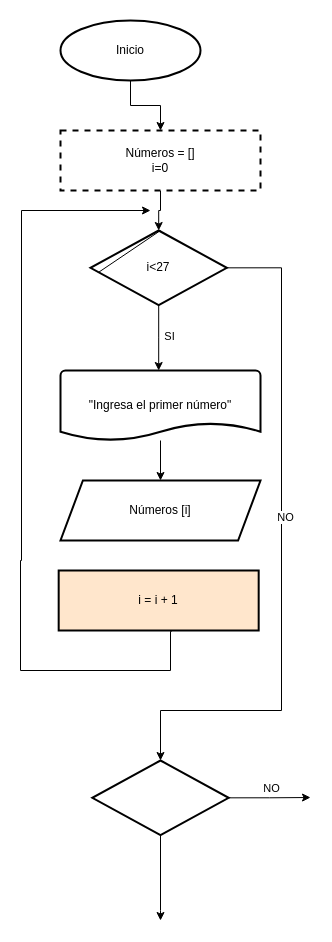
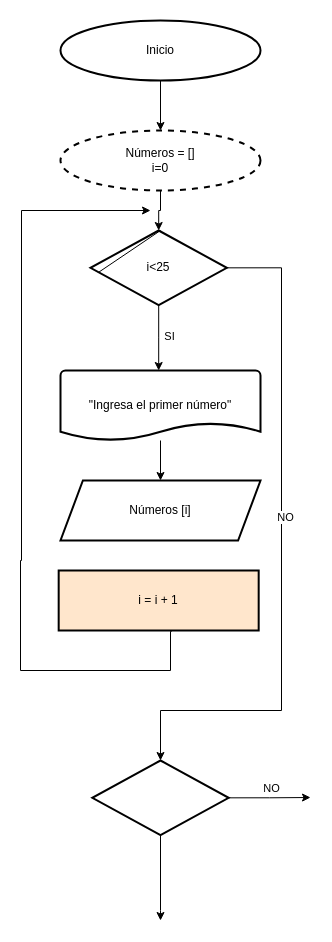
- <mxCell id="3" value="Inicio" style="strokeWidth=2;html=1;shape=mxgraph.flowchart.start_1;whiteSpace=wrap;" vertex="1" parent="1"><mxGeometry x="60" y="20" width="140" height="60" as="geometry" /></mxCell>
+ <mxCell id="3" value="Inicio" style="strokeWidth=2;html=1;shape=mxgraph.flowchart.start_1;whiteSpace=wrap;" vertex="1" parent="1"><mxGeometry x="60" y="20" width="200" height="60" as="geometry" /></mxCell>
- <mxCell id="5" value="Números = []&lt;div&gt;i=0&lt;/div&gt;" style="rounded=1;whiteSpace=wrap;html=1;absoluteArcSize=1;arcSize=0;strokeWidth=2;dashed=1;" vertex="1" parent="1"><mxGeometry x="60" y="130" width="200" height="60" as="geometry" /></mxCell>
+ <mxCell id="5" value="Números = []&lt;div&gt;i=0&lt;/div&gt;" style="ellipse;whiteSpace=wrap;html=1;absoluteArcSize=1;arcSize=0;strokeWidth=2;dashed=1;" vertex="1" parent="1"><mxGeometry x="60" y="130" width="200" height="60" as="geometry" /></mxCell>
- <mxCell id="13" value="i&amp;lt;27" style="strokeWidth=2;html=1;shape=mxgraph.flowchart.decision;whiteSpace=wrap;" vertex="1" parent="1"><mxGeometry x="90" y="230" width="136.364" height="74.667" as="geometry" /></mxCell>
+ <mxCell id="13" value="i&amp;lt;25" style="strokeWidth=2;html=1;shape=mxgraph.flowchart.decision;whiteSpace=wrap;" vertex="1" parent="1"><mxGeometry x="90" y="230" width="136.364" height="74.667" as="geometry" /></mxCell>
